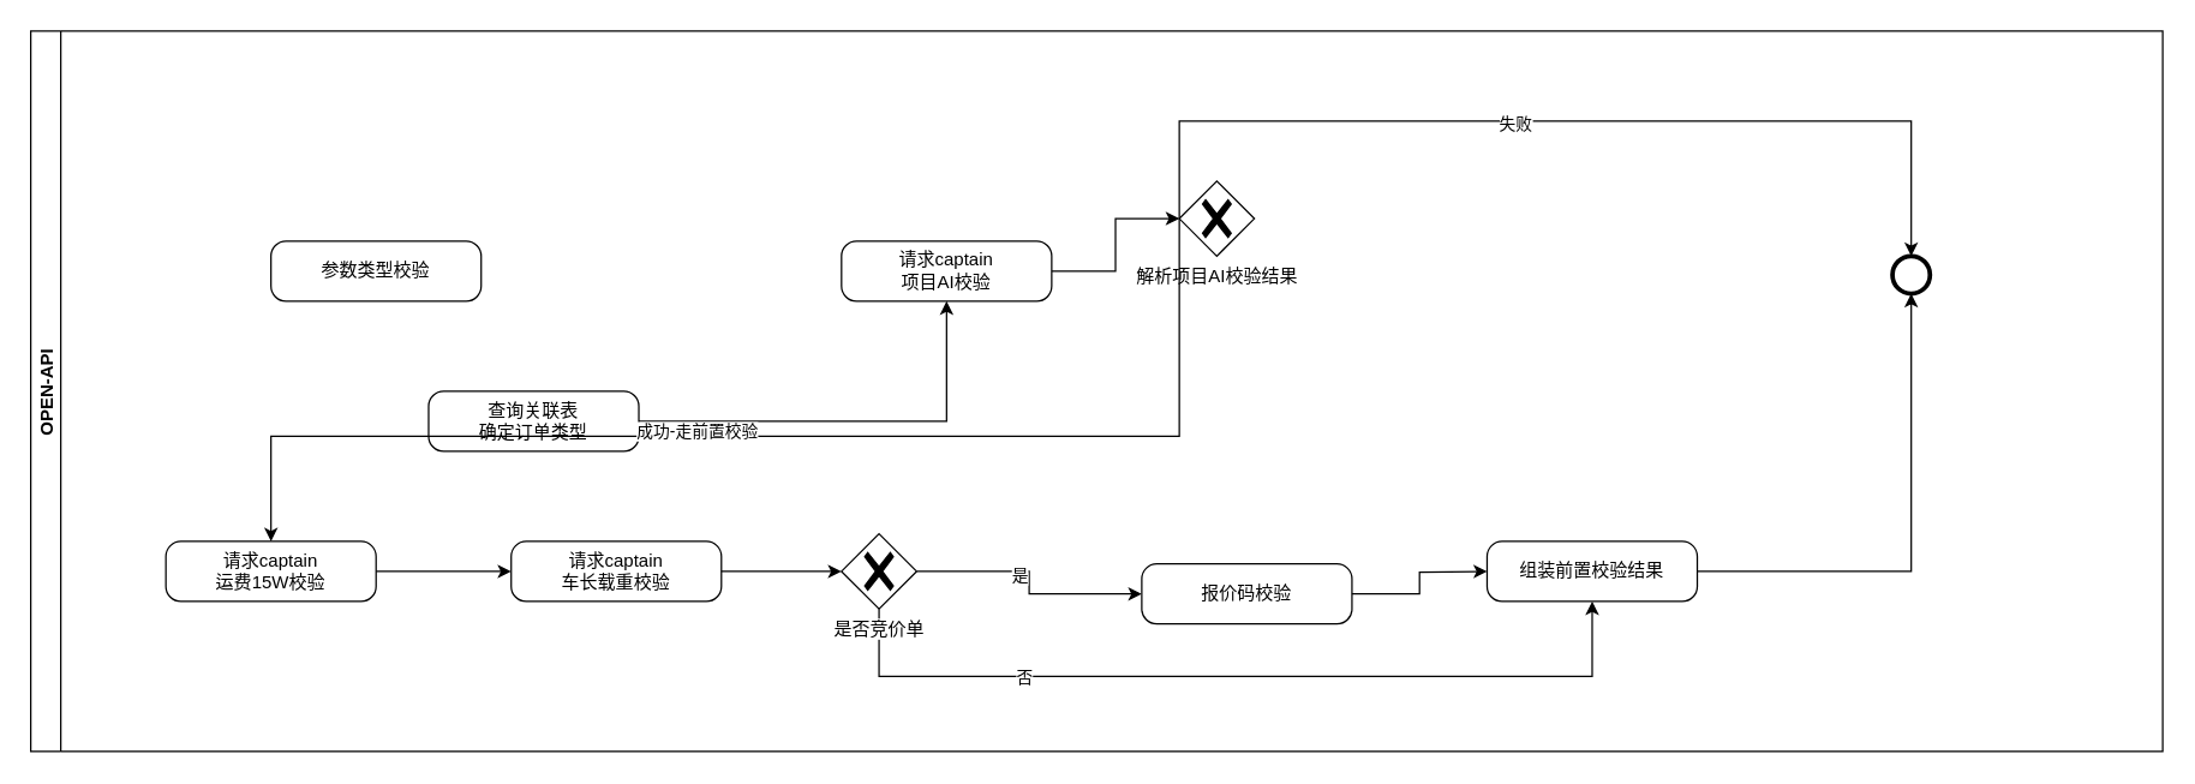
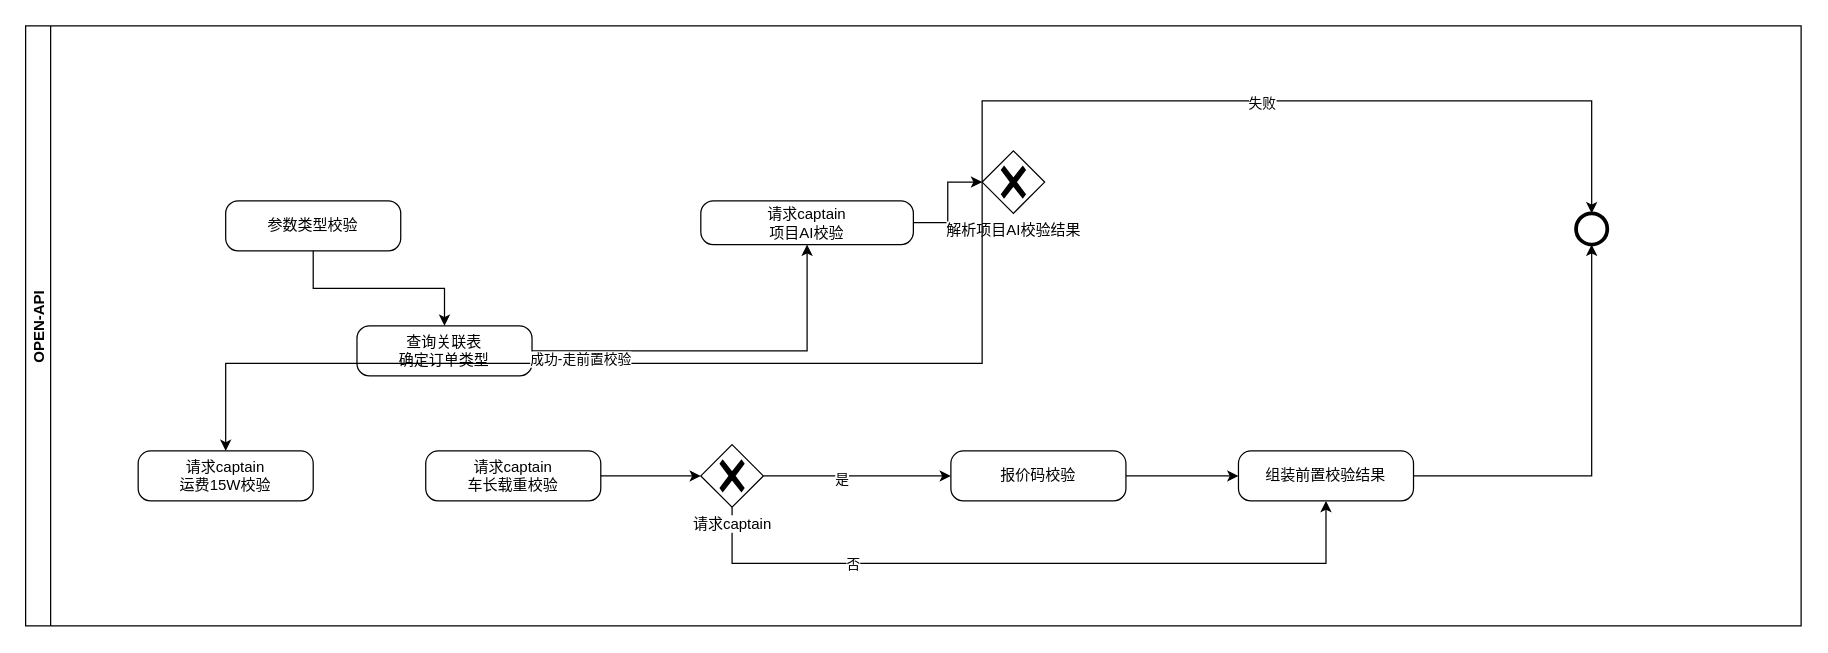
- <mxCell id="7" value="请求captain&#10;项目AI校验" style="points=[[0.25,0,0],[0.5,0,0],[0.75,0,0],[1,0.25,0],[1,0.5,0],[1,0.75,0],[0.75,1,0],[0.5,1,0],[0.25,1,0],[0,0.75,0],[0,0.5,0],[0,0.25,0]];shape=mxgraph.bpmn.task;whiteSpace=wrap;rectStyle=rounded;size=10;taskMarker=abstract;" parent="2" vertex="1"><mxGeometry x="540" y="140" width="140" height="40" as="geometry" /></mxCell>
+ <mxCell id="7" value="请求captain&#10;项目AI校验" style="points=[[0.25,0,0],[0.5,0,0],[0.75,0,0],[1,0.25,0],[1,0.5,0],[1,0.75,0],[0.75,1,0],[0.5,1,0],[0.25,1,0],[0,0.75,0],[0,0.5,0],[0,0.25,0]];shape=mxgraph.bpmn.task;whiteSpace=wrap;rectStyle=rounded;size=10;taskMarker=abstract;" parent="2" vertex="1"><mxGeometry x="540" y="140" width="170" height="35" as="geometry" /></mxCell>
+ <mxCell id="5" value="" style="edgeStyle=orthogonalEdgeStyle;rounded=0;orthogonalLoop=1;jettySize=auto;html=1;" parent="2" source="3" target="4" edge="1"><mxGeometry relative="1" as="geometry" /></mxCell>
- <mxCell id="15" value="" style="edgeStyle=orthogonalEdgeStyle;rounded=0;orthogonalLoop=1;jettySize=auto;html=1;" parent="2" source="13" target="14" edge="1"><mxGeometry relative="1" as="geometry" /></mxCell>
- <mxCell id="21" value="报价码校验" style="points=[[0.25,0,0],[0.5,0,0],[0.75,0,0],[1,0.25,0],[1,0.5,0],[1,0.75,0],[0.75,1,0],[0.5,1,0],[0.25,1,0],[0,0.75,0],[0,0.5,0],[0,0.25,0]];shape=mxgraph.bpmn.task;whiteSpace=wrap;rectStyle=rounded;size=10;taskMarker=abstract;" parent="2" vertex="1"><mxGeometry x="740" y="355" width="140" height="40" as="geometry" /></mxCell>
+ <mxCell id="21" value="报价码校验" style="points=[[0.25,0,0],[0.5,0,0],[0.75,0,0],[1,0.25,0],[1,0.5,0],[1,0.75,0],[0.75,1,0],[0.5,1,0],[0.25,1,0],[0,0.75,0],[0,0.5,0],[0,0.25,0]];shape=mxgraph.bpmn.task;whiteSpace=wrap;rectStyle=rounded;size=10;taskMarker=abstract;" parent="2" vertex="1"><mxGeometry x="740" y="340" width="140" height="40" as="geometry" /></mxCell>
- <mxCell id="20" value="是否竞价单" style="points=[[0.25,0.25,0],[0.5,0,0],[0.75,0.25,0],[1,0.5,0],[0.75,0.75,0],[0.5,1,0],[0.25,0.75,0],[0,0.5,0]];shape=mxgraph.bpmn.gateway2;html=1;verticalLabelPosition=bottom;labelBackgroundColor=#ffffff;verticalAlign=top;align=center;perimeter=rhombusPerimeter;outlineConnect=0;outline=none;symbol=none;gwType=exclusive;" parent="2" vertex="1"><mxGeometry x="540" y="335" width="50" height="50" as="geometry" /></mxCell>
+ <mxCell id="20" value="请求captain" style="points=[[0.25,0.25,0],[0.5,0,0],[0.75,0.25,0],[1,0.5,0],[0.75,0.75,0],[0.5,1,0],[0.25,0.75,0],[0,0.5,0]];shape=mxgraph.bpmn.gateway2;html=1;verticalLabelPosition=bottom;labelBackgroundColor=#ffffff;verticalAlign=top;align=center;perimeter=rhombusPerimeter;outlineConnect=0;outline=none;symbol=none;gwType=exclusive;" parent="2" vertex="1"><mxGeometry x="540" y="335" width="50" height="50" as="geometry" /></mxCell>
